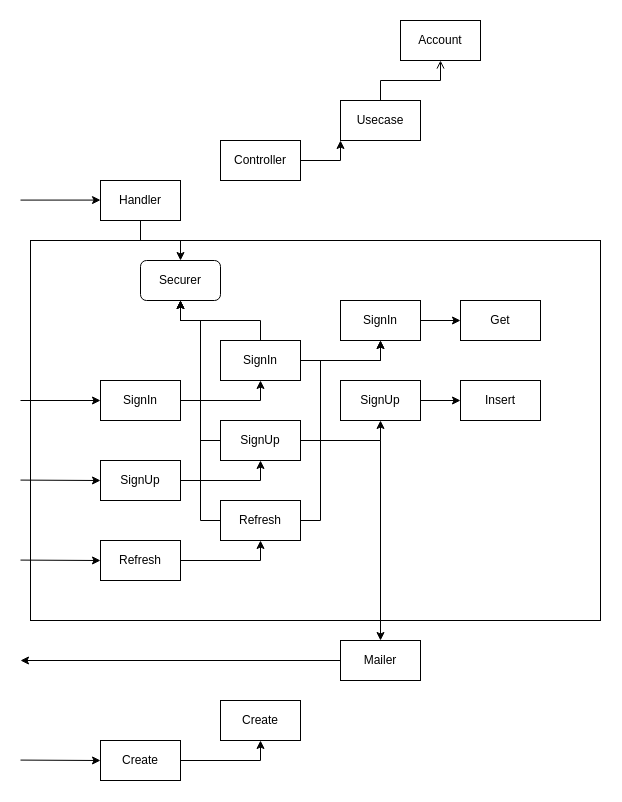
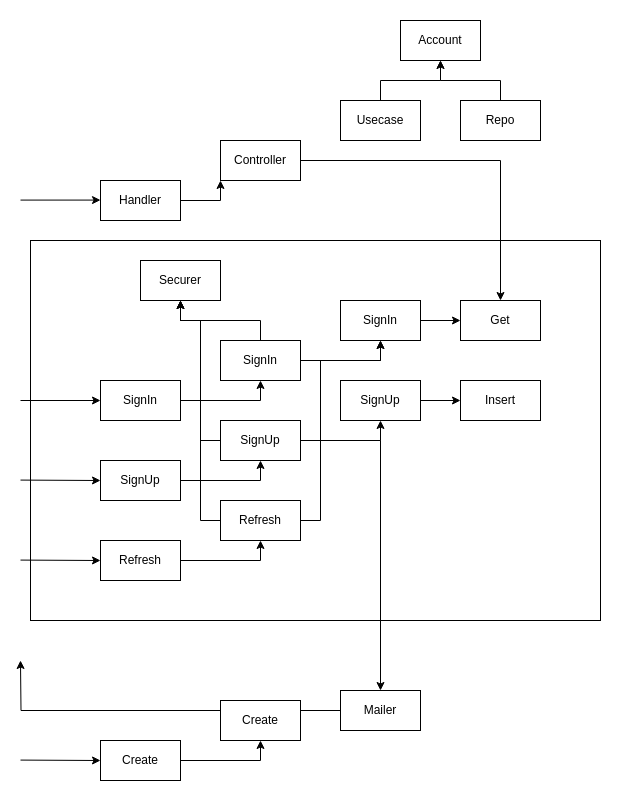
+ <mxCell id="4" style="edgeStyle=orthogonalEdgeStyle;rounded=0;orthogonalLoop=1;jettySize=auto;html=1;entryX=0.5;entryY=1;entryDx=0;entryDy=0;" parent="1" source="5" target="3" edge="1"><mxGeometry relative="1" as="geometry" /></mxCell>
+ <mxCell id="5" value="Repo" style="rounded=0;whiteSpace=wrap;html=1;" parent="1" vertex="1"><mxGeometry x="460" y="100" width="80" height="40" as="geometry" /></mxCell>
- <mxCell id="8" style="edgeStyle=orthogonalEdgeStyle;rounded=0;orthogonalLoop=1;jettySize=auto;html=1;entryX=0;entryY=1;entryDx=0;entryDy=0;" parent="1" source="9" target="7" edge="1"><mxGeometry relative="1" as="geometry" /></mxCell>
+ <mxCell id="8" style="edgeStyle=orthogonalEdgeStyle;rounded=0;orthogonalLoop=1;jettySize=auto;html=1;" parent="1" source="9" target="32" edge="1"><mxGeometry relative="1" as="geometry" /></mxCell>
- <mxCell id="10" style="edgeStyle=orthogonalEdgeStyle;rounded=0;orthogonalLoop=1;jettySize=auto;html=1;" parent="1" source="11" target="38" edge="1"><mxGeometry relative="1" as="geometry" /></mxCell>
+ <mxCell id="10" style="edgeStyle=orthogonalEdgeStyle;rounded=0;orthogonalLoop=1;jettySize=auto;html=1;entryX=0;entryY=1;entryDx=0;entryDy=0;" parent="1" source="11" target="9" edge="1"><mxGeometry relative="1" as="geometry" /></mxCell>
- <mxCell id="38" value="Securer" style="whiteSpace=wrap;html=1;rounded=1;" vertex="1" parent="1"><mxGeometry x="140" y="260" width="80" height="40" as="geometry" /></mxCell>
+ <mxCell id="38" value="Securer" style="rounded=0;whiteSpace=wrap;html=1;" vertex="1" parent="1"><mxGeometry x="140" y="260" width="80" height="40" as="geometry" /></mxCell>
- <mxCell id="43" value="Mailer" style="rounded=0;whiteSpace=wrap;html=1;" vertex="1" parent="1"><mxGeometry x="340" y="640" width="80" height="40" as="geometry" /></mxCell>
+ <mxCell id="43" value="Mailer" style="rounded=0;whiteSpace=wrap;html=1;" vertex="1" parent="1"><mxGeometry x="340" y="690" width="80" height="40" as="geometry" /></mxCell>
